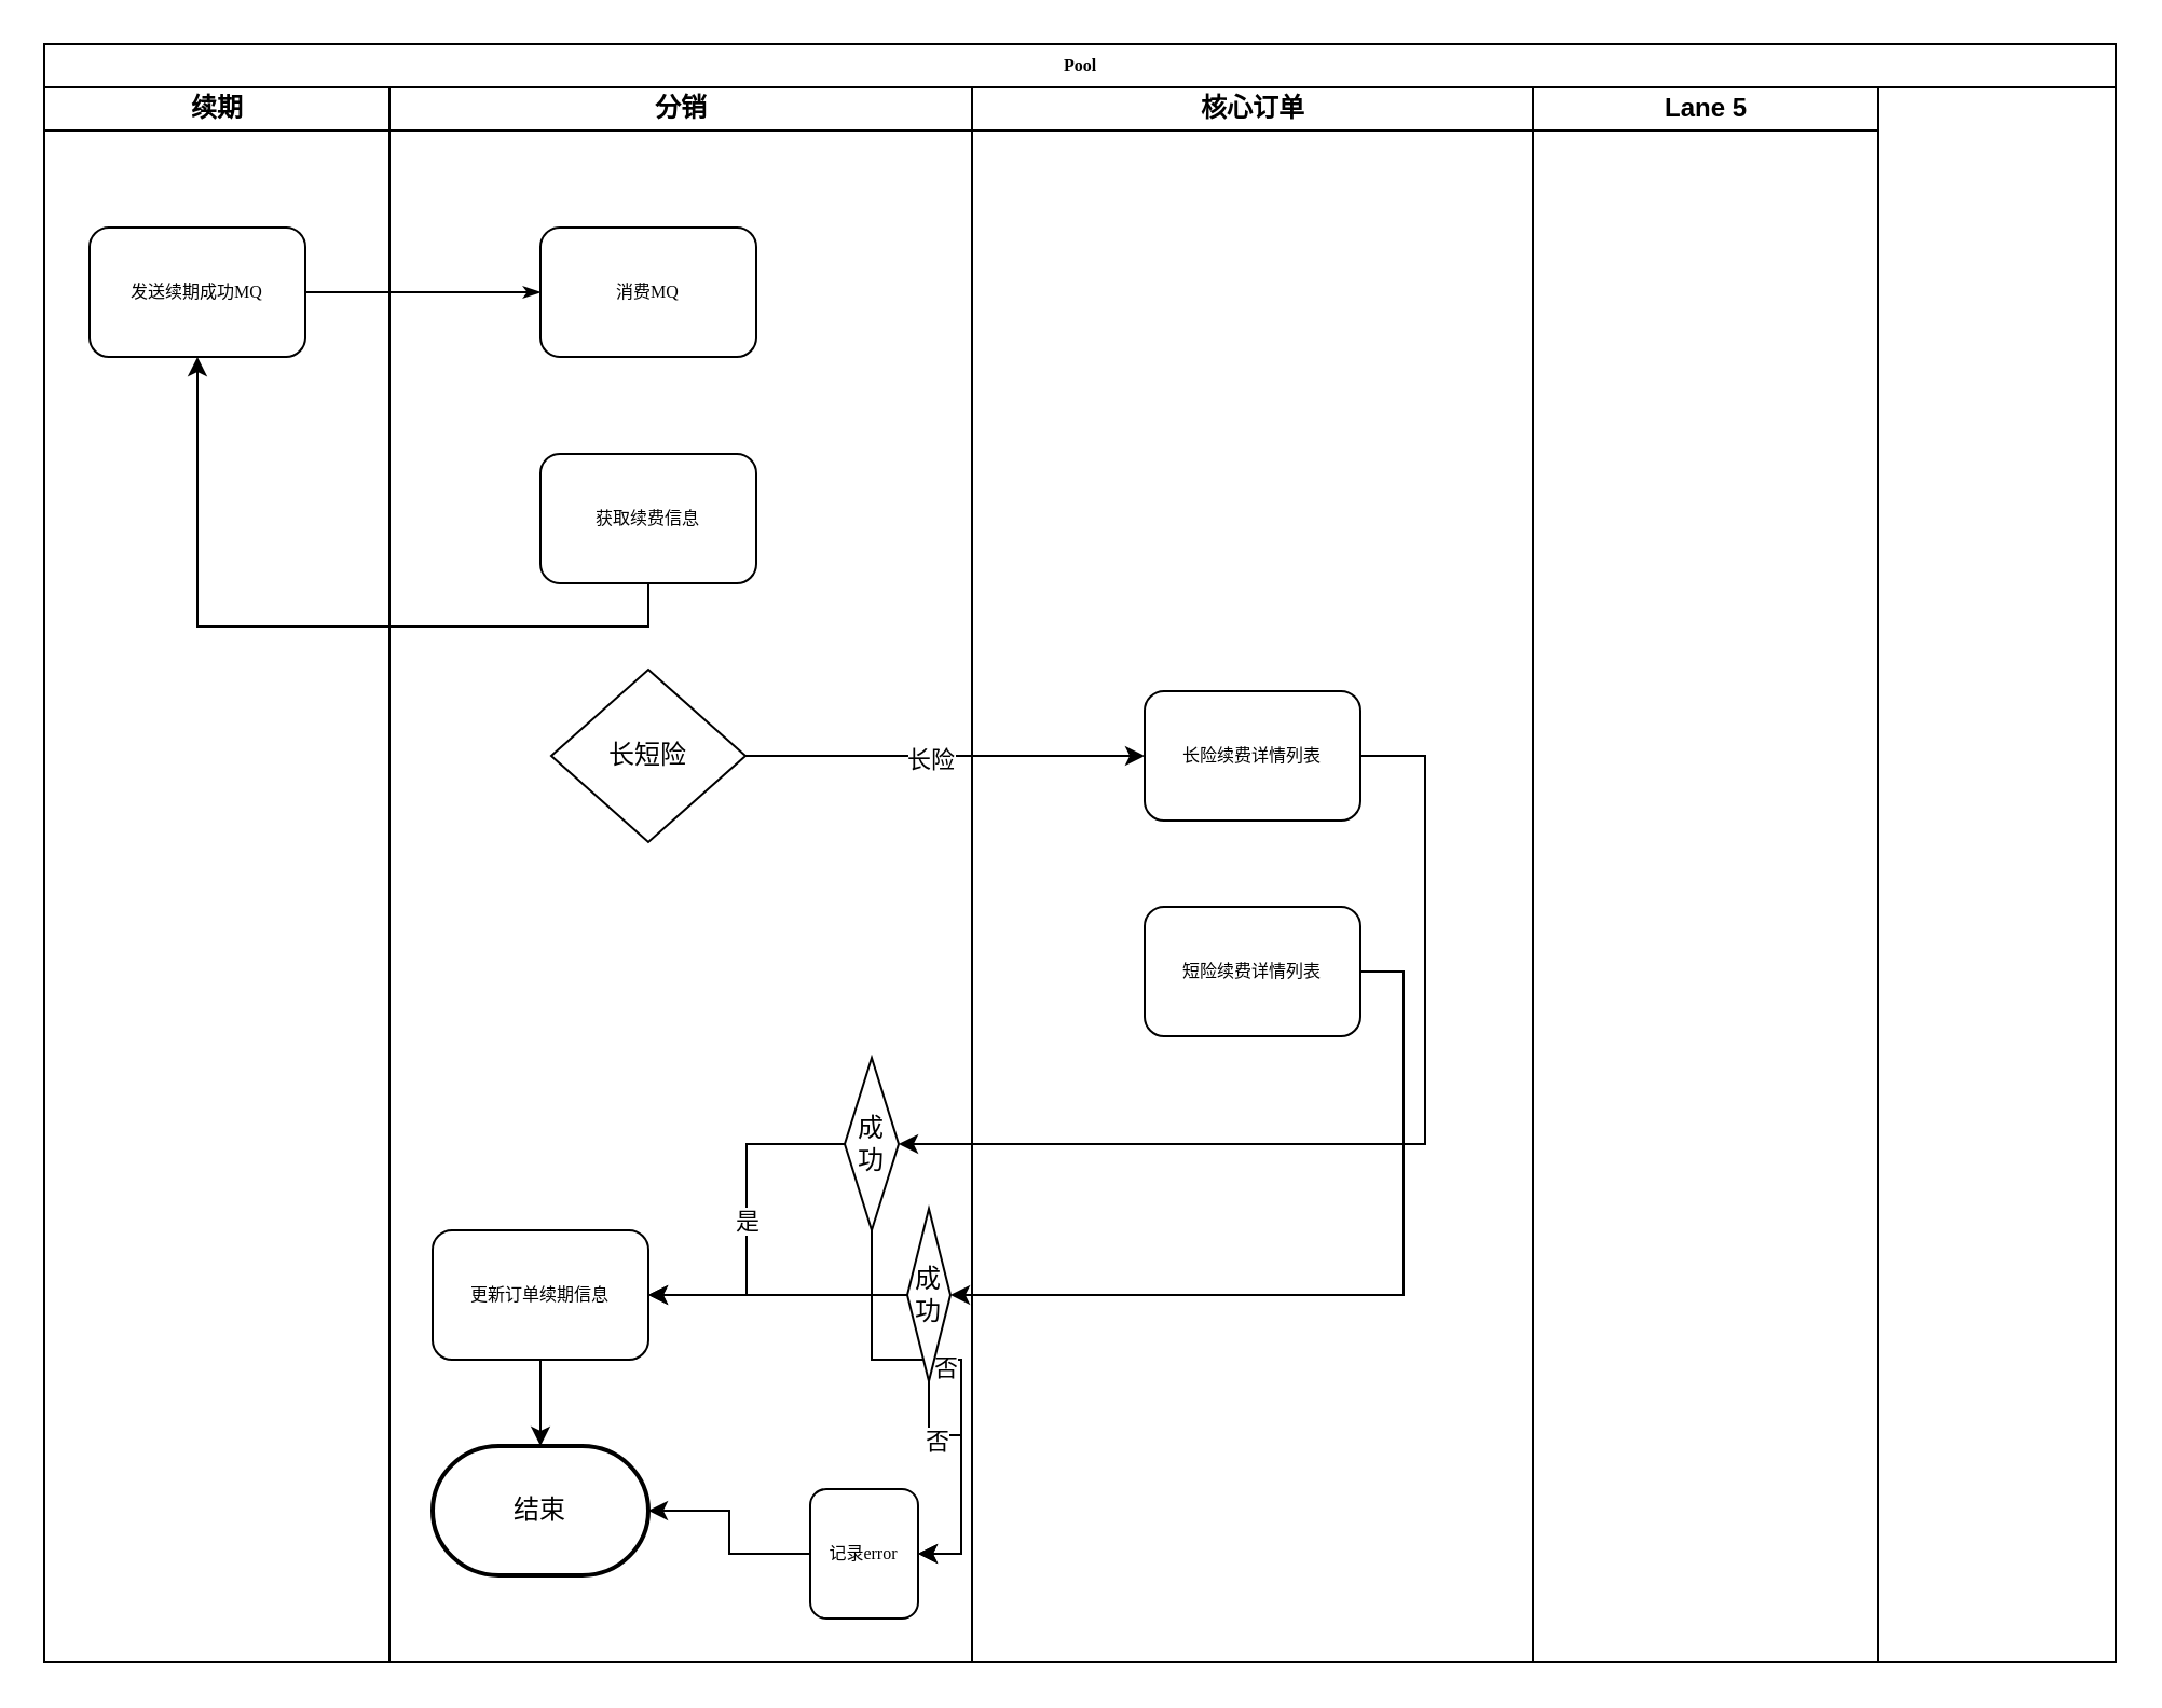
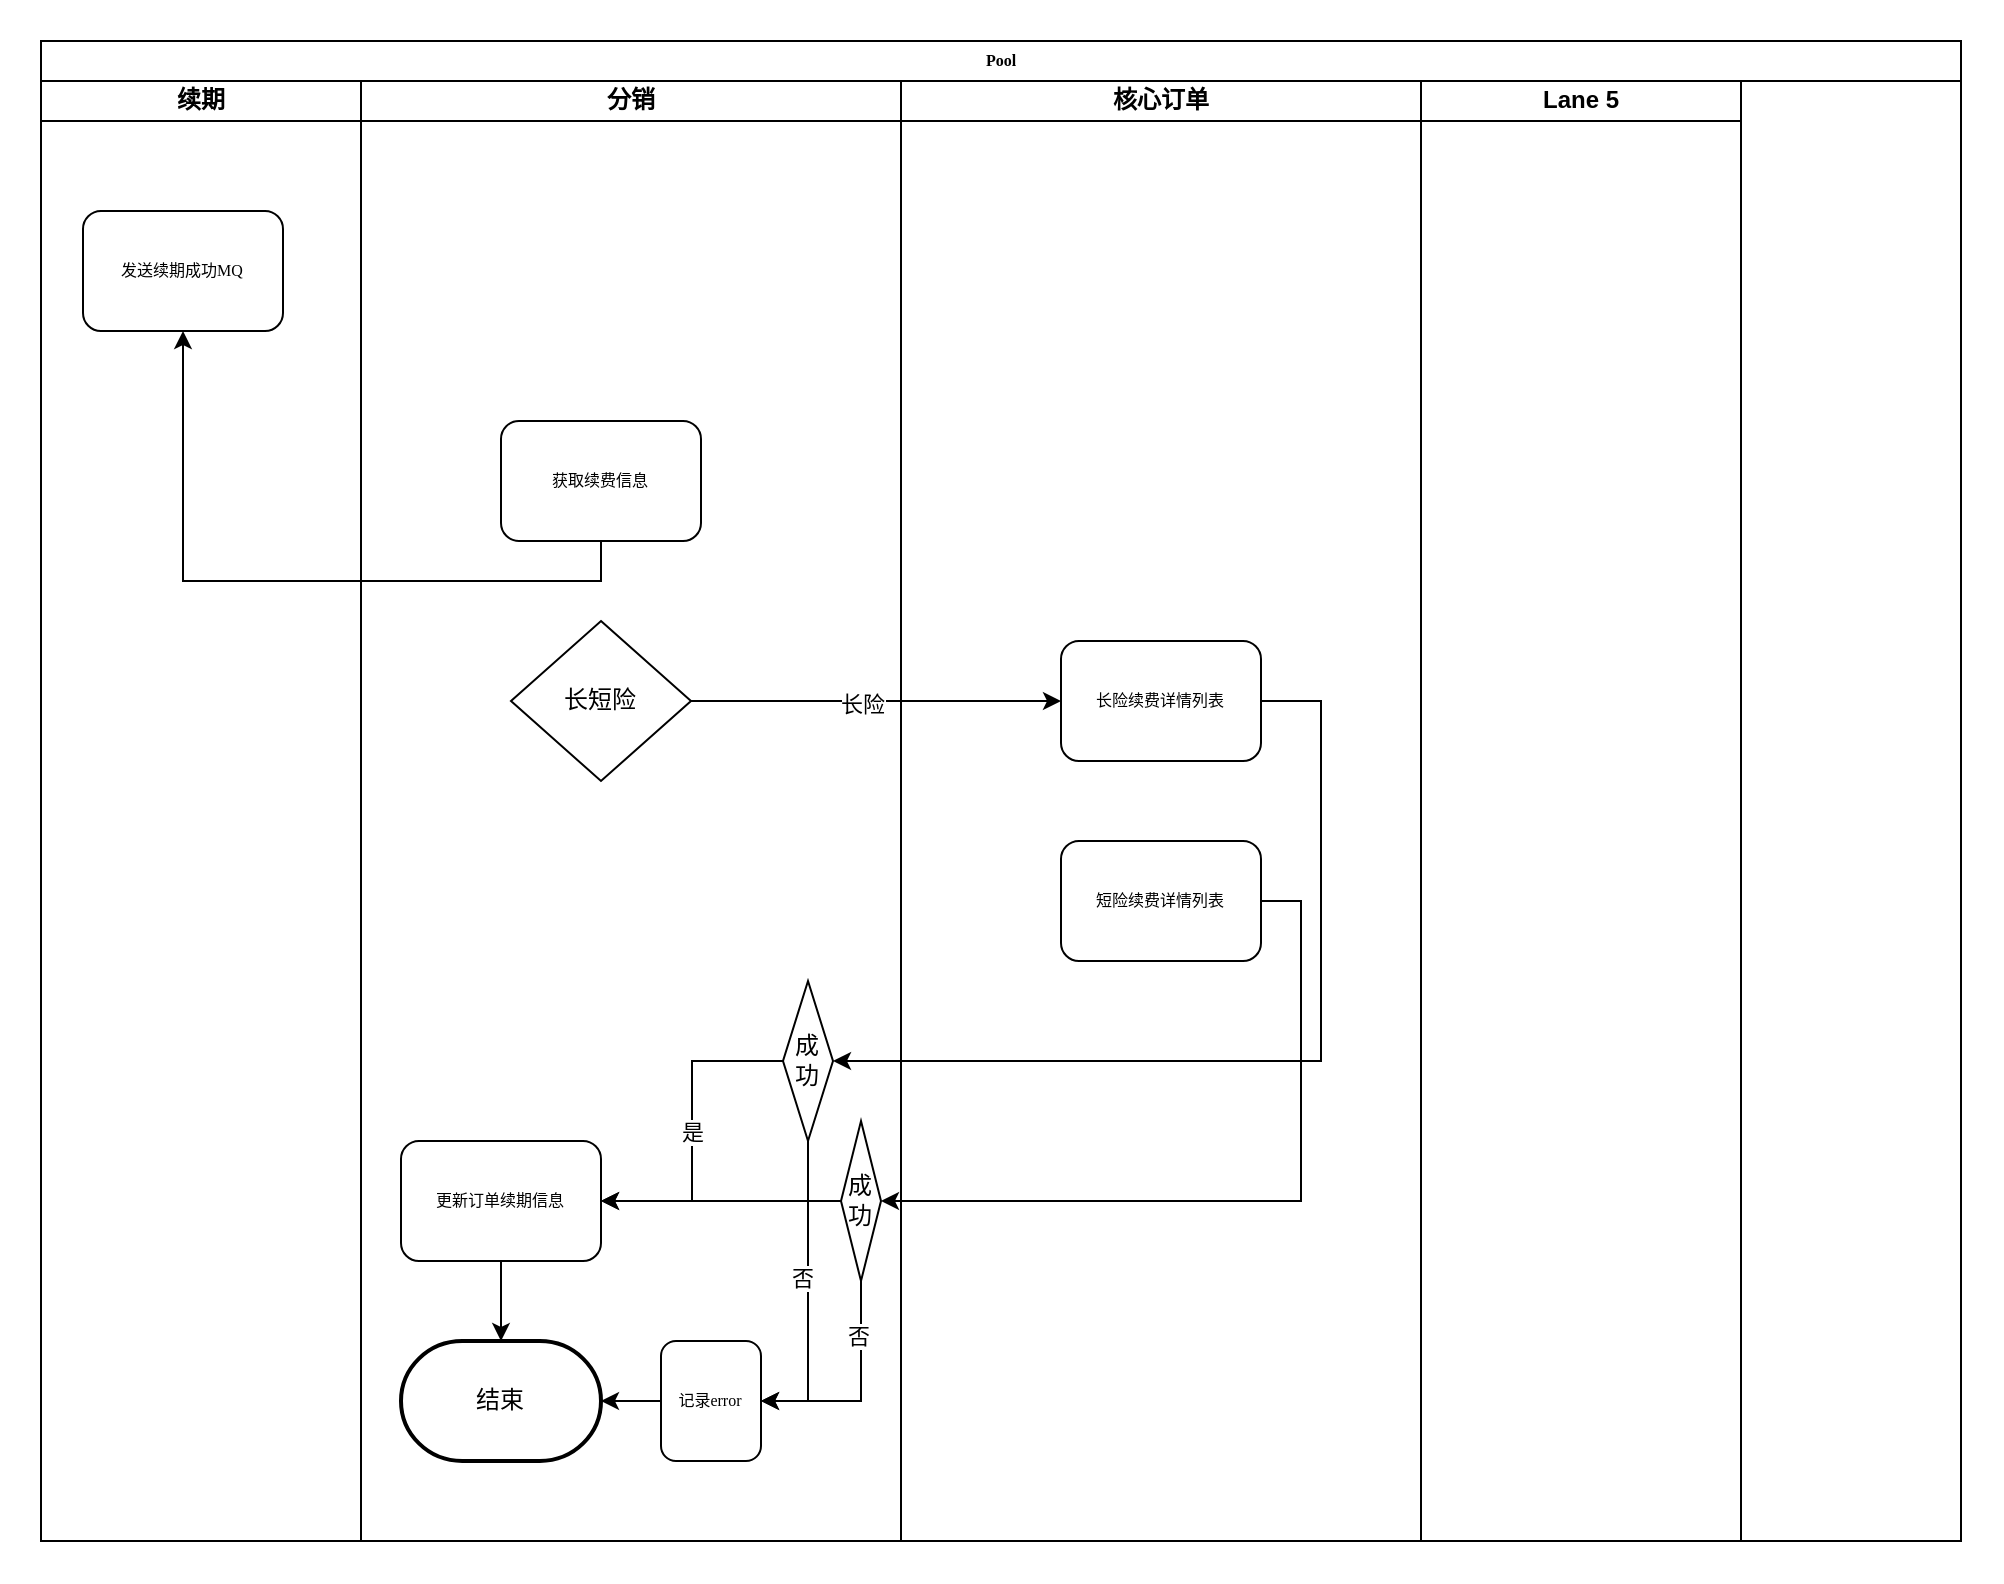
- <mxCell id="5" style="edgeStyle=orthogonalEdgeStyle;rounded=1;html=1;labelBackgroundColor=none;startArrow=none;startFill=0;startSize=5;endArrow=classicThin;endFill=1;endSize=5;jettySize=auto;orthogonalLoop=1;strokeWidth=1;fontFamily=Verdana;fontSize=8" parent="2" source="4" target="7" edge="1"><mxGeometry relative="1" as="geometry" /></mxCell>
- <mxCell id="7" value="消费MQ" style="rounded=1;whiteSpace=wrap;html=1;shadow=0;labelBackgroundColor=none;strokeWidth=1;fontFamily=Verdana;fontSize=8;align=center;" parent="6" vertex="1"><mxGeometry x="70" y="65" width="100" height="60" as="geometry" /></mxCell>
- <mxCell id="22" value="记录error" style="rounded=1;whiteSpace=wrap;html=1;shadow=0;labelBackgroundColor=none;strokeWidth=1;fontFamily=Verdana;fontSize=8;align=center;" vertex="1" parent="6"><mxGeometry x="195" y="650" width="50" height="60" as="geometry" /></mxCell>
+ <mxCell id="22" value="记录error" style="rounded=1;whiteSpace=wrap;html=1;shadow=0;labelBackgroundColor=none;strokeWidth=1;fontFamily=Verdana;fontSize=8;align=center;" vertex="1" parent="6"><mxGeometry x="150" y="630" width="50" height="60" as="geometry" /></mxCell>
